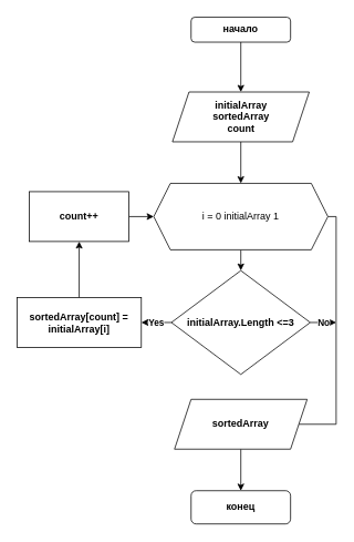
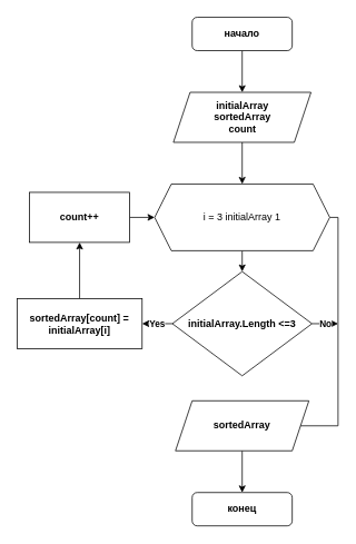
- <mxCell id="3" value="начало" style="rounded=1;whiteSpace=wrap;html=1;fontSize=12;glass=0;strokeWidth=1;shadow=0;fontStyle=1" parent="1" vertex="1"><mxGeometry x="230" y="20" width="120" height="30" as="geometry" /></mxCell>
+ <mxCell id="3" value="начало" style="rounded=1;whiteSpace=wrap;html=1;fontSize=12;glass=0;strokeWidth=1;shadow=0;fontStyle=1" parent="1" vertex="1"><mxGeometry x="230" y="20" width="120" height="40" as="geometry" /></mxCell>
- <mxCell id="14" value="i = 0 initialArray 1" style="shape=hexagon;perimeter=hexagonPerimeter2;whiteSpace=wrap;html=1;fixedSize=1;" parent="1" vertex="1"><mxGeometry x="185" y="220" width="210" height="80" as="geometry" /></mxCell>
+ <mxCell id="14" value="i = 3 initialArray 1" style="shape=hexagon;perimeter=hexagonPerimeter2;whiteSpace=wrap;html=1;fixedSize=1;" parent="1" vertex="1"><mxGeometry x="185" y="220" width="210" height="80" as="geometry" /></mxCell>
